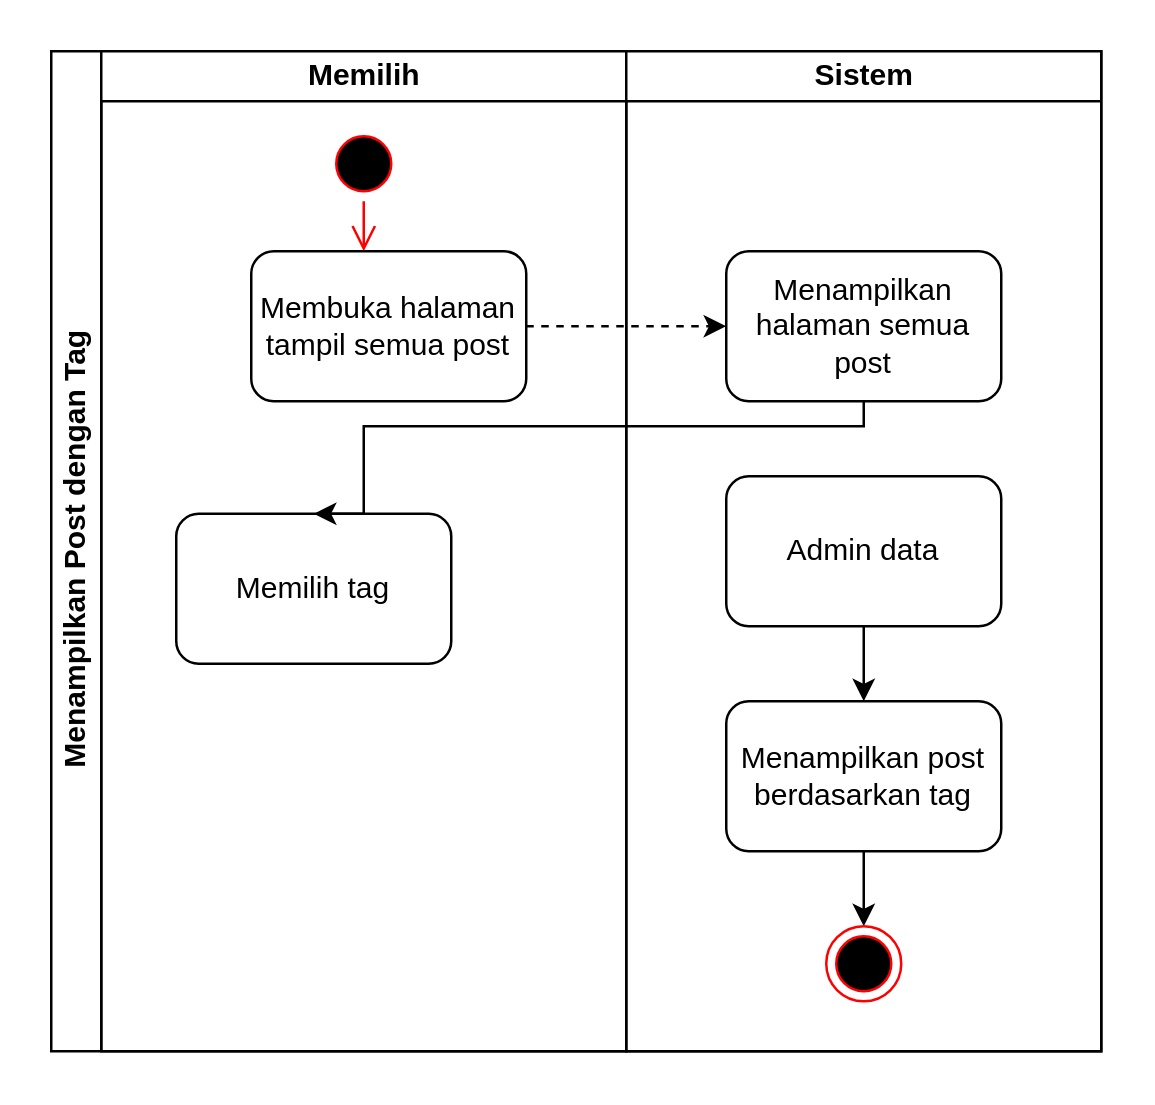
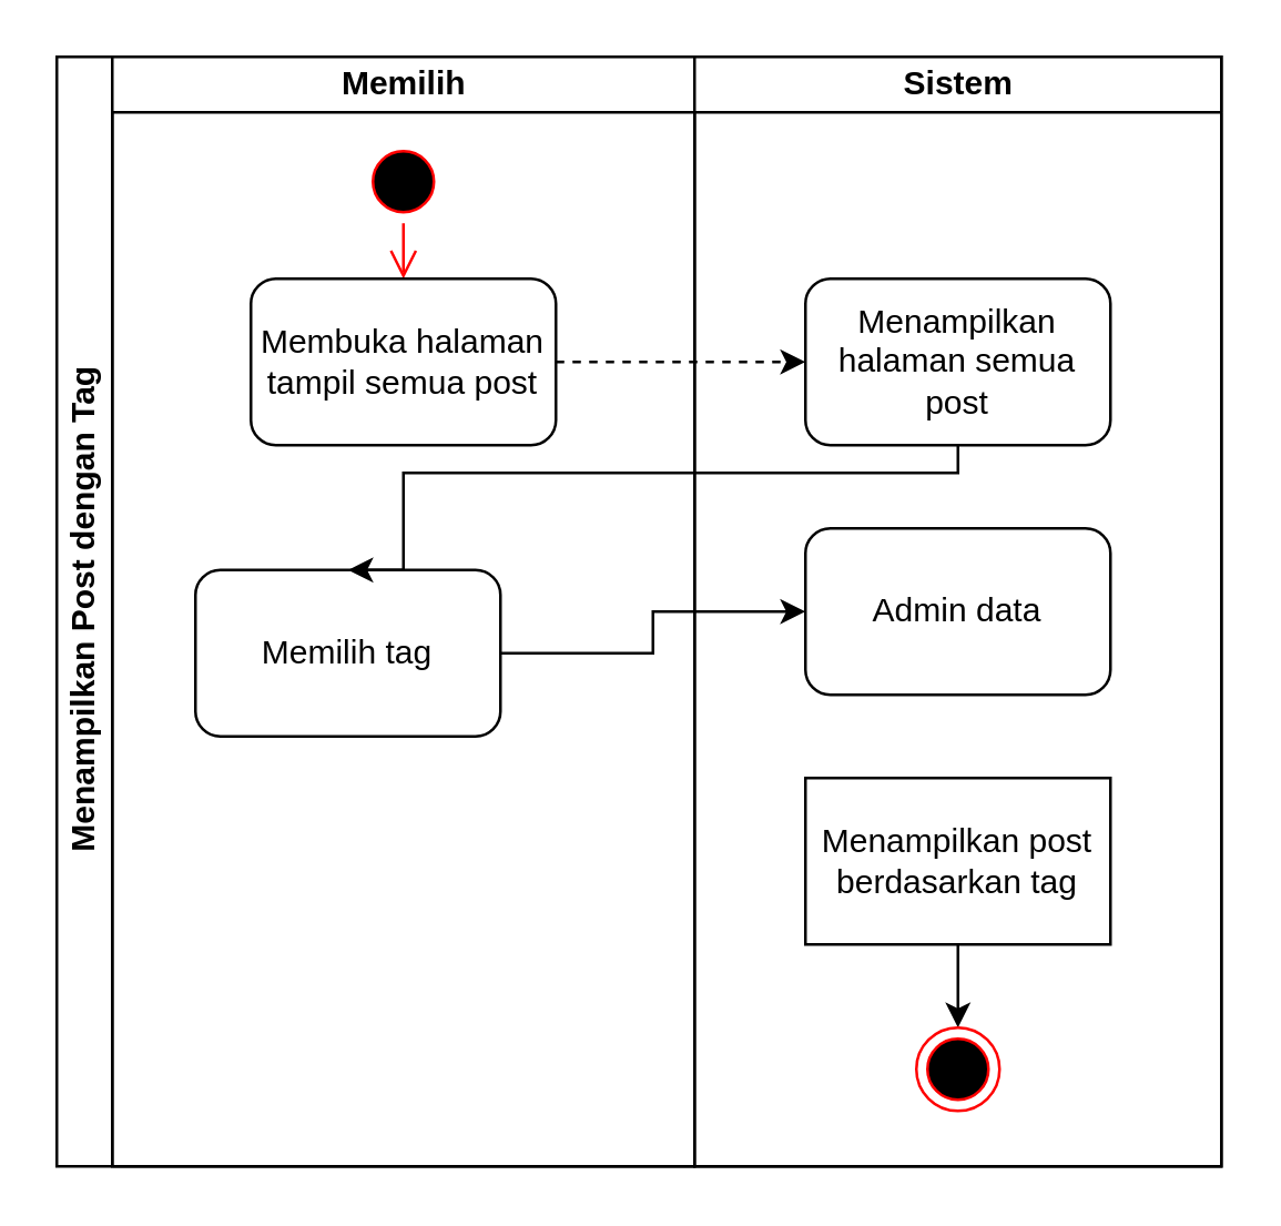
- <mxCell id="5" value="Membuka halaman tampil semua post" style="rounded=1;whiteSpace=wrap;html=1;" parent="3" vertex="1"><mxGeometry x="60" y="80" width="110" height="60" as="geometry" /></mxCell>
+ <mxCell id="5" value="Membuka halaman tampil semua post" style="rounded=1;whiteSpace=wrap;html=1;" parent="3" vertex="1"><mxGeometry x="50" y="80" width="110" height="60" as="geometry" /></mxCell>
+ <mxCell id="17" style="edgeStyle=orthogonalEdgeStyle;rounded=0;orthogonalLoop=1;jettySize=auto;html=1;entryX=0;entryY=0.5;entryDx=0;entryDy=0;" edge="1" parent="2" source="7" target="11"><mxGeometry relative="1" as="geometry" /></mxCell>
- <mxCell id="10" style="edgeStyle=orthogonalEdgeStyle;rounded=0;orthogonalLoop=1;jettySize=auto;html=1;entryX=0.5;entryY=0;entryDx=0;entryDy=0;" edge="1" parent="8" source="11" target="13"><mxGeometry relative="1" as="geometry" /></mxCell>
- <mxCell id="13" value="Menampilkan post berdasarkan tag" style="rounded=1;whiteSpace=wrap;html=1;" vertex="1" parent="8"><mxGeometry x="40" y="260" width="110" height="60" as="geometry" /></mxCell>
+ <mxCell id="13" value="Menampilkan post berdasarkan tag" style="whiteSpace=wrap;html=1;rounded=0;" vertex="1" parent="8"><mxGeometry x="40" y="260" width="110" height="60" as="geometry" /></mxCell>
